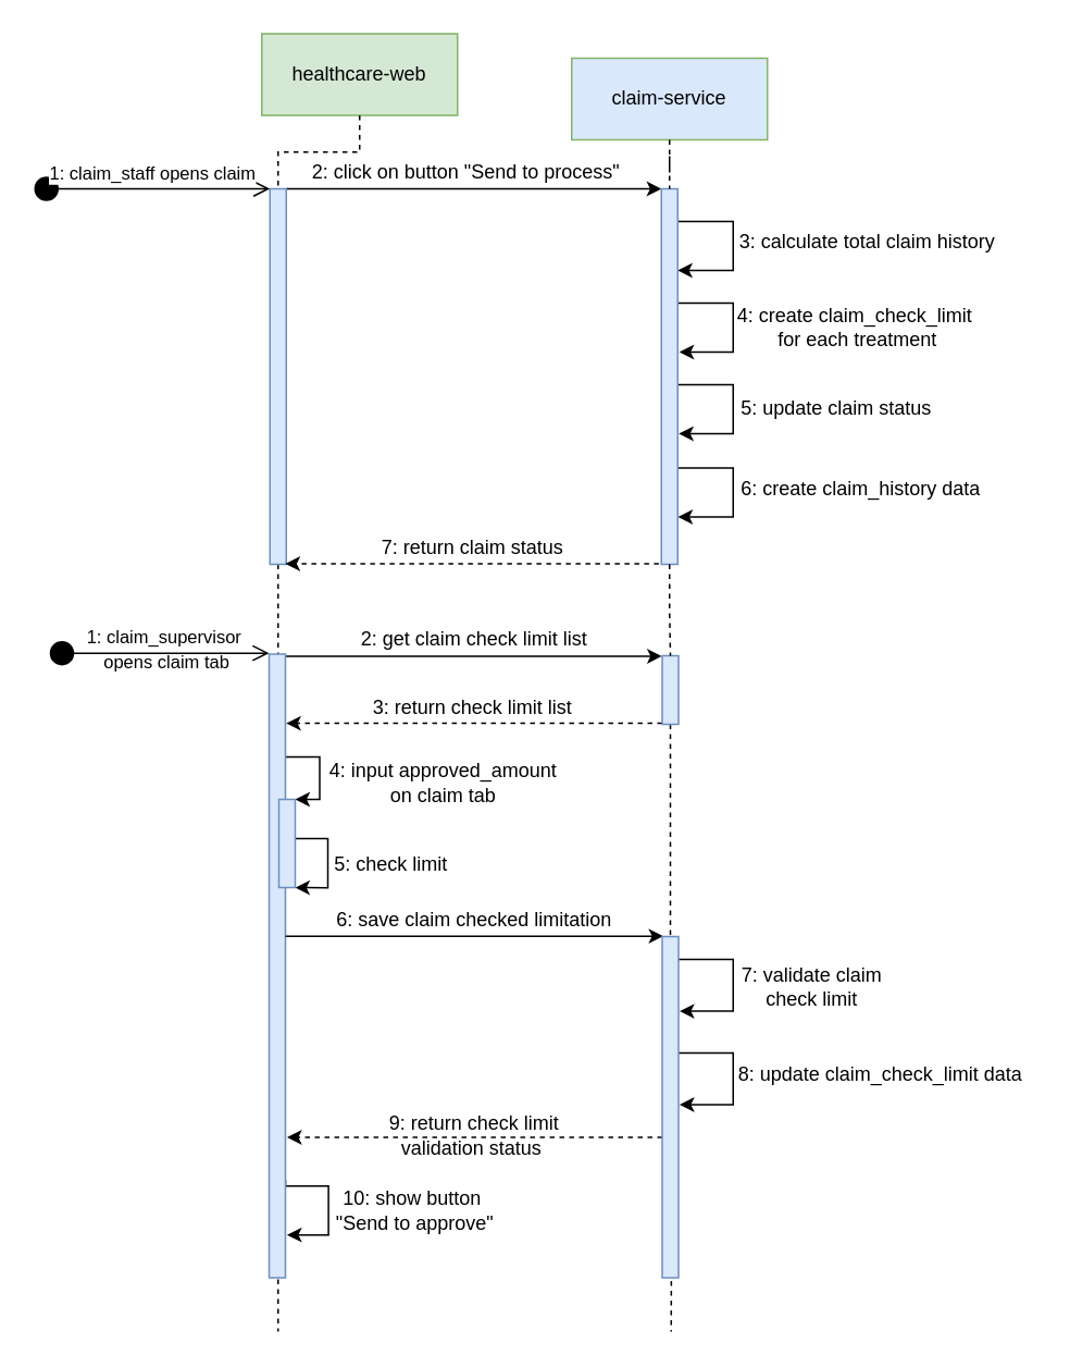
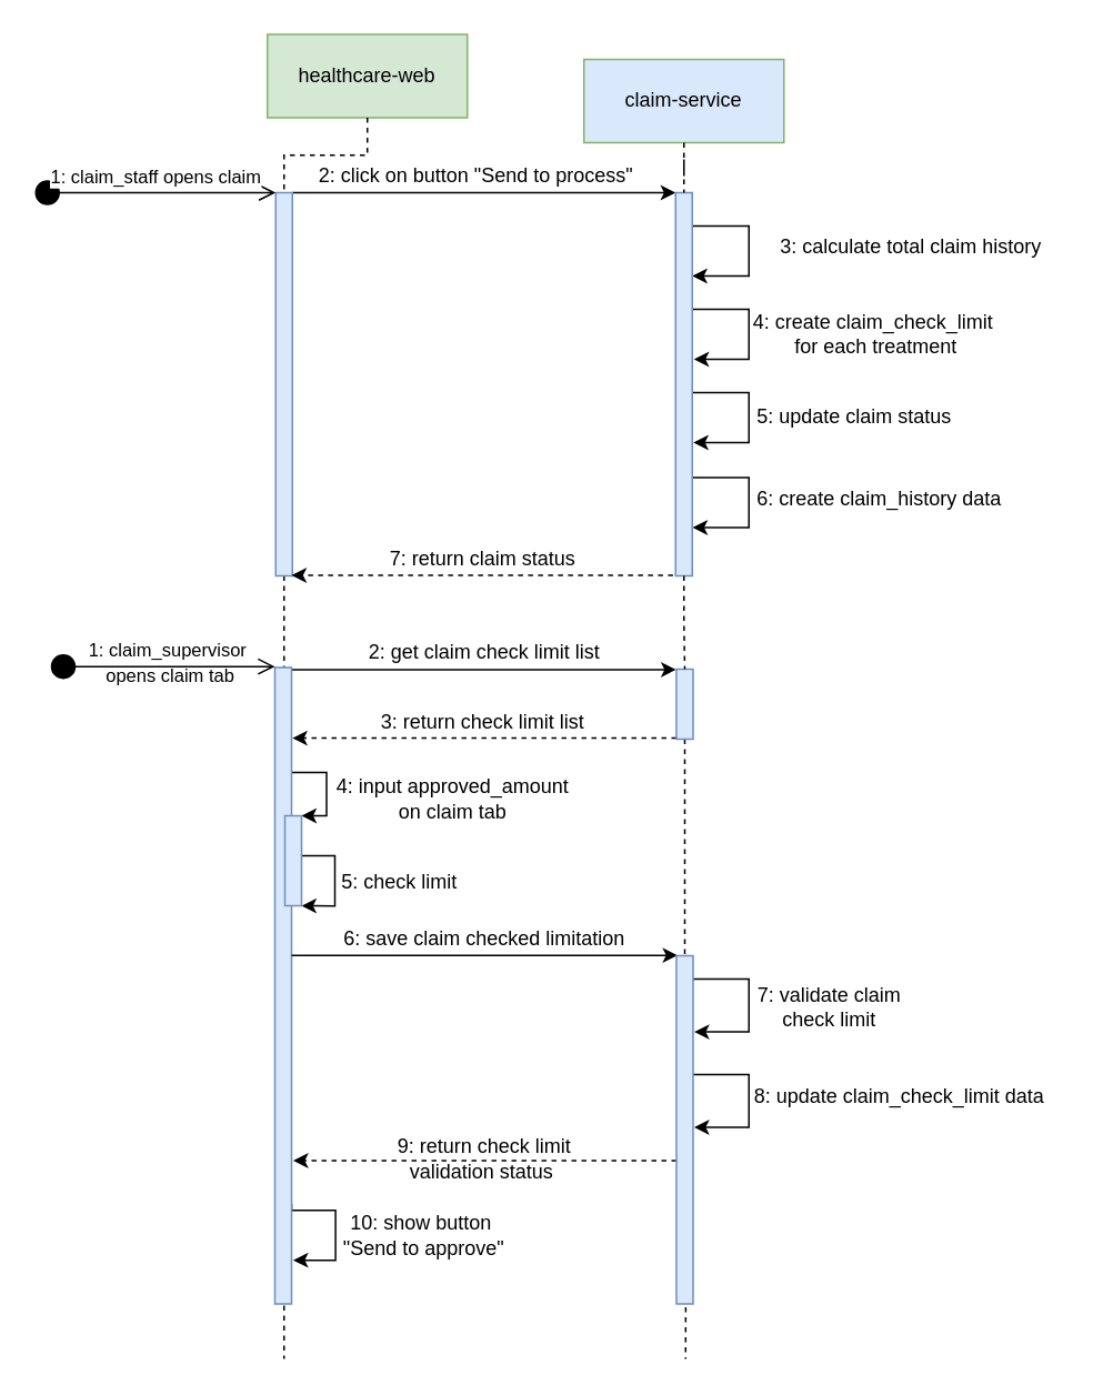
- <mxCell id="27" value="3: calculate total claim history" style="text;html=1;align=center;verticalAlign=middle;resizable=0;points=[];autosize=1;" vertex="1" parent="1"><mxGeometry x="446" y="138" width="170" height="20" as="geometry" /></mxCell>
+ <mxCell id="27" value="3: calculate total claim history" style="text;html=1;align=center;verticalAlign=middle;resizable=0;points=[];autosize=1;" vertex="1" parent="1"><mxGeometry x="461" y="138" width="170" height="20" as="geometry" /></mxCell>
